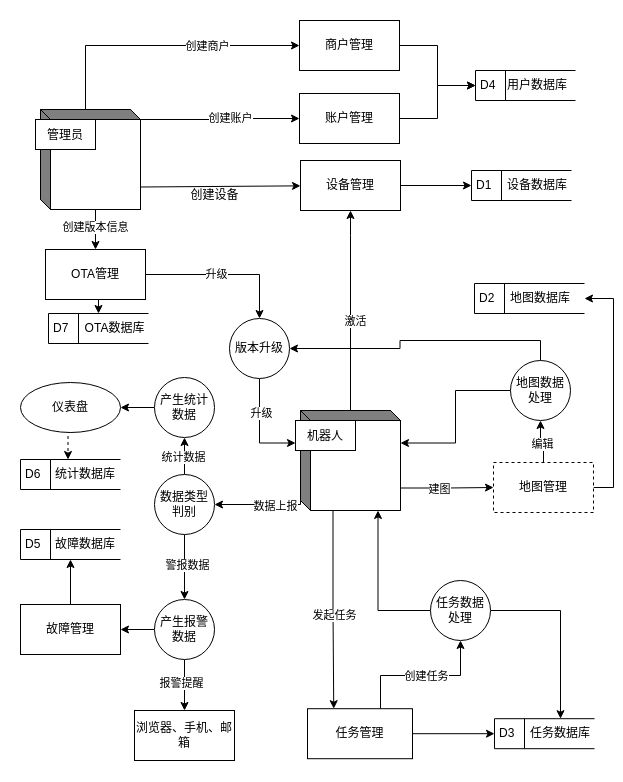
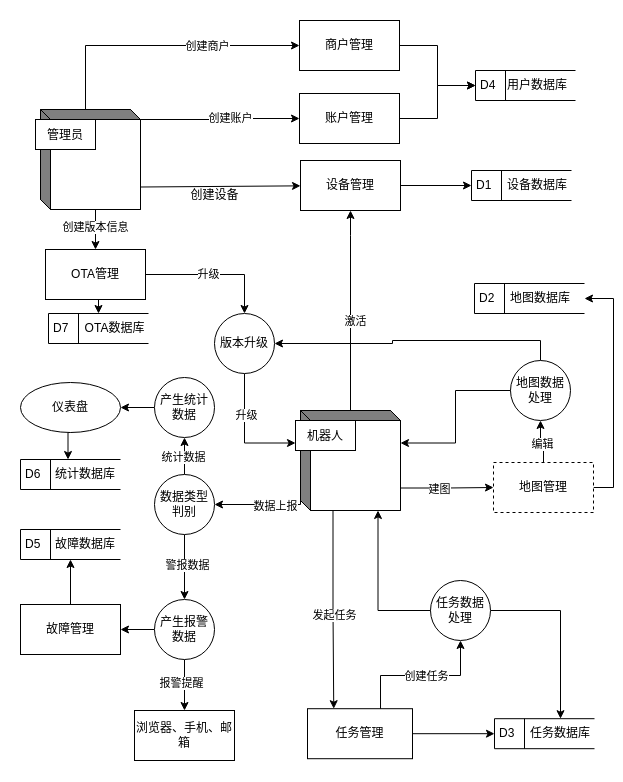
- <mxCell id="76" value="版本升级" style="shape=ellipse;html=1;dashed=0;whiteSpace=wrap;aspect=fixed;perimeter=ellipsePerimeter;" vertex="1" parent="1"><mxGeometry x="229" y="318" width="60" height="60" as="geometry" /></mxCell>
+ <mxCell id="76" value="版本升级" style="shape=ellipse;html=1;dashed=0;whiteSpace=wrap;aspect=fixed;perimeter=ellipsePerimeter;" vertex="1" parent="1"><mxGeometry x="214" y="313" width="60" height="60" as="geometry" /></mxCell>
- <mxCell id="66" style="edgeStyle=orthogonalEdgeStyle;rounded=0;orthogonalLoop=1;jettySize=auto;html=1;exitX=0.5;exitY=1;exitDx=0;exitDy=0;entryX=0.25;entryY=0;entryDx=0;entryDy=0;dashed=1;" edge="1" parent="1" source="67" target="69"><mxGeometry relative="1" as="geometry" /></mxCell>
+ <mxCell id="66" style="edgeStyle=orthogonalEdgeStyle;rounded=0;orthogonalLoop=1;jettySize=auto;html=1;exitX=0.5;exitY=1;exitDx=0;exitDy=0;entryX=0.25;entryY=0;entryDx=0;entryDy=0;" edge="1" parent="1" source="67" target="69"><mxGeometry relative="1" as="geometry" /></mxCell>
